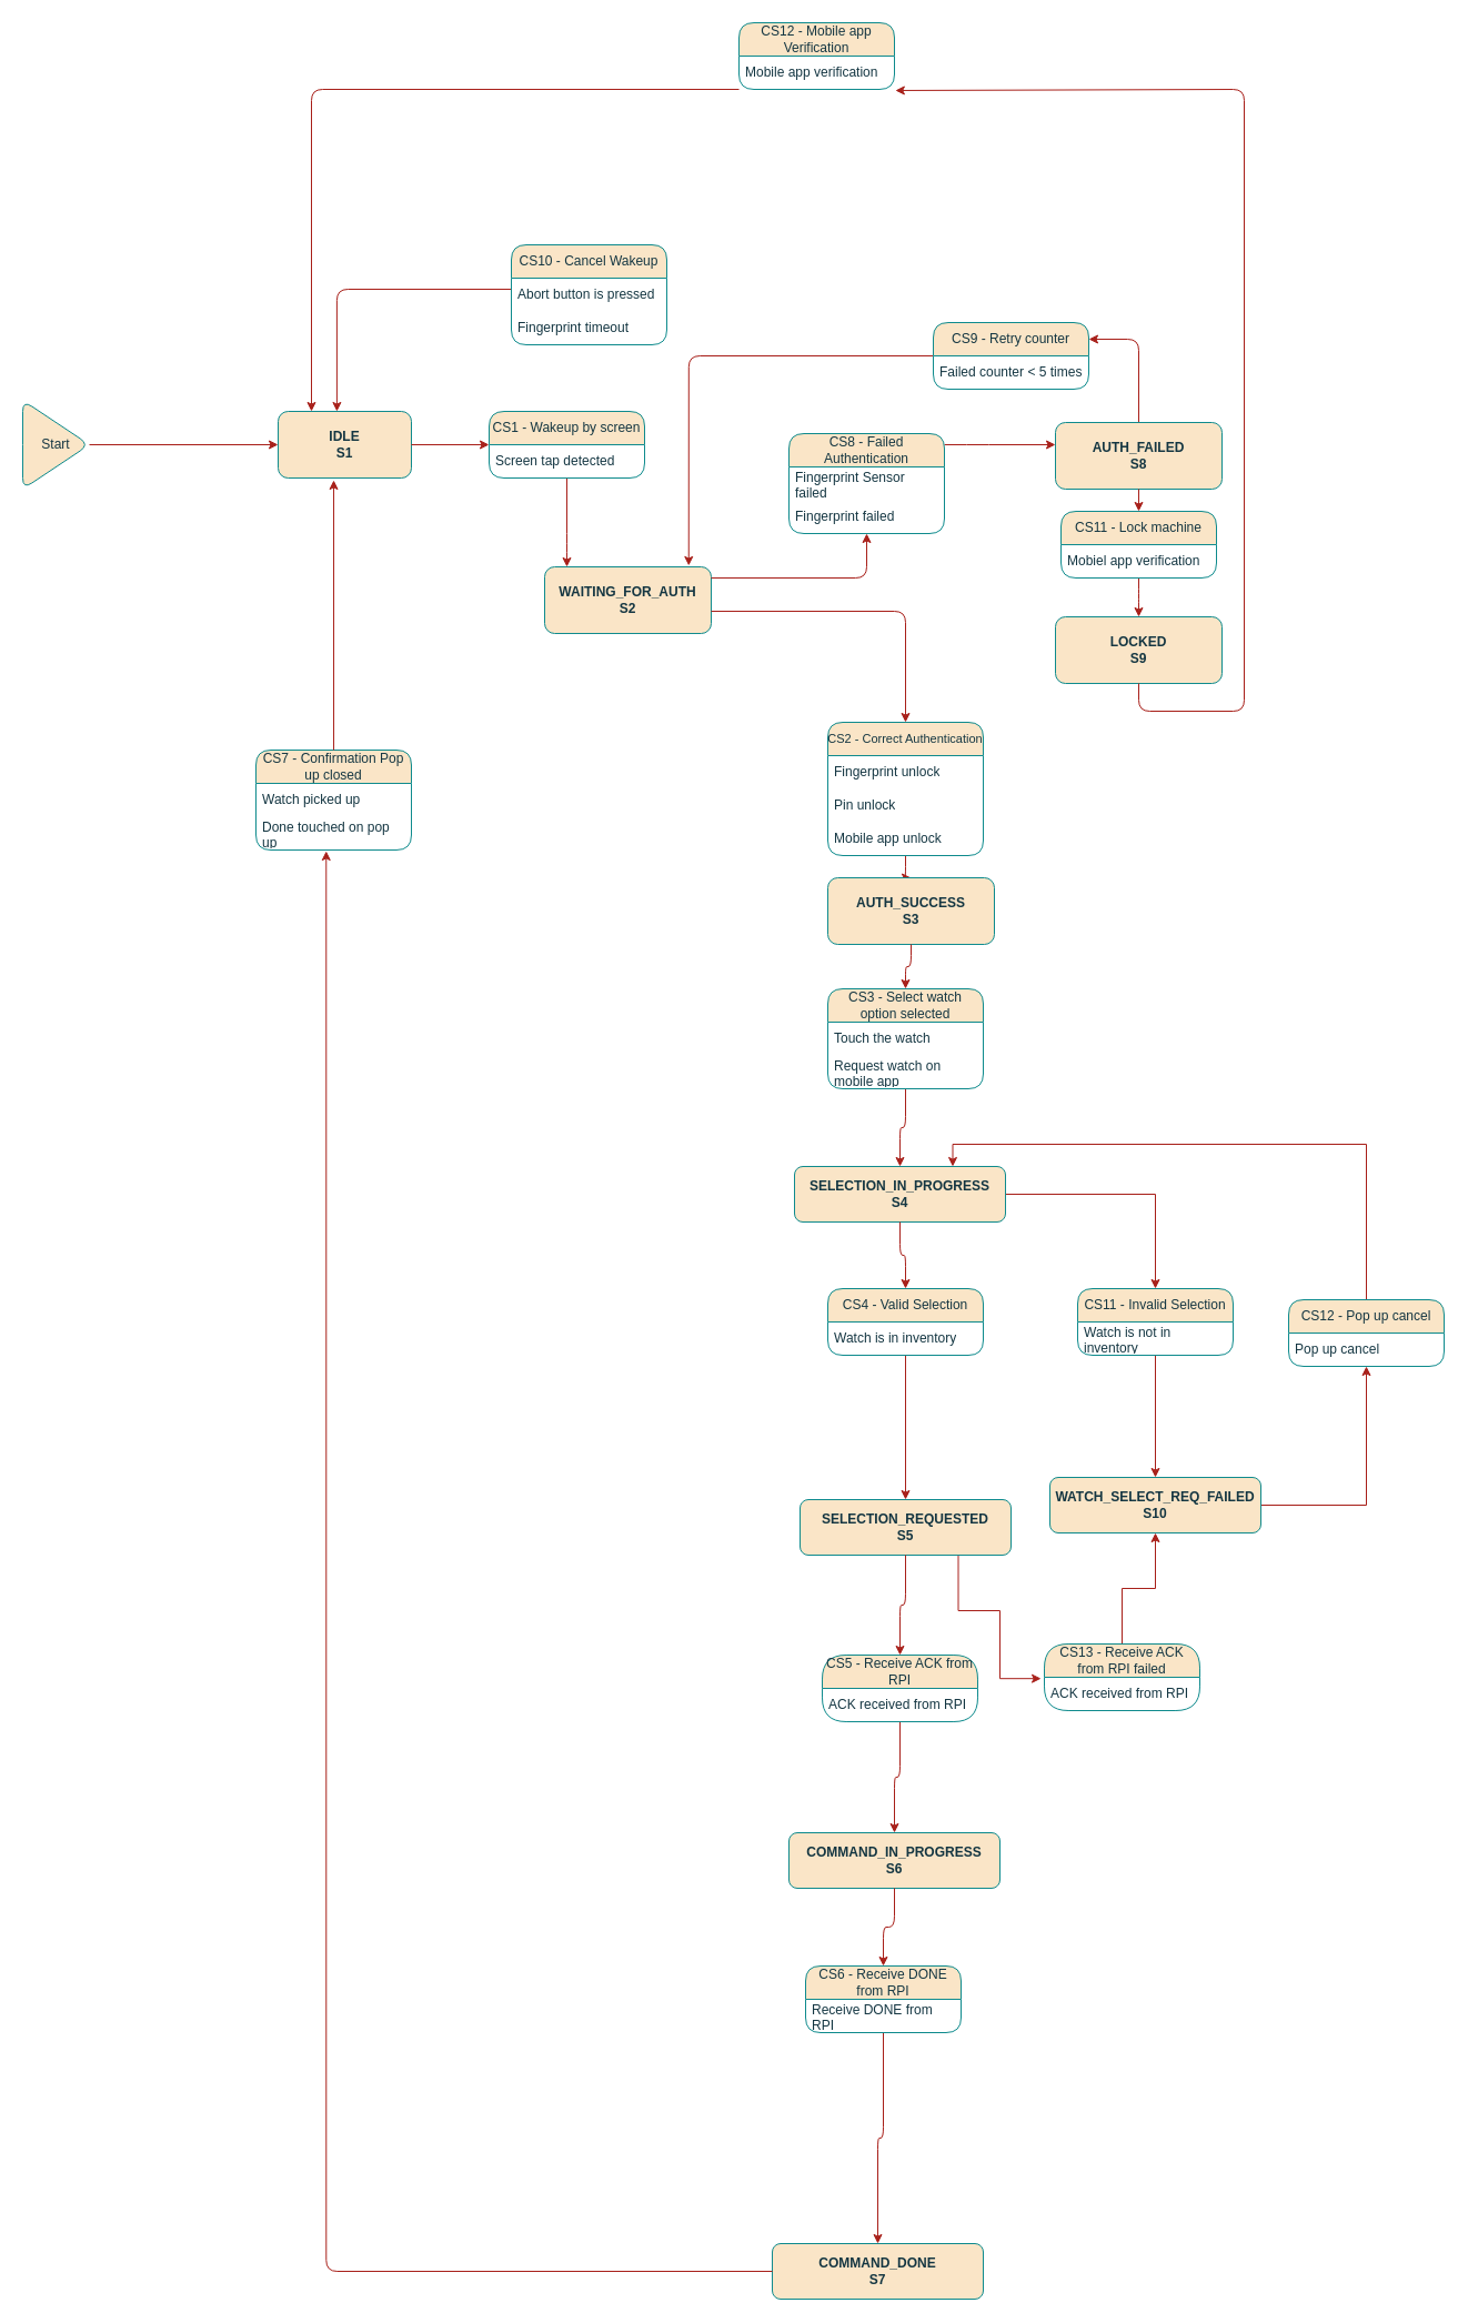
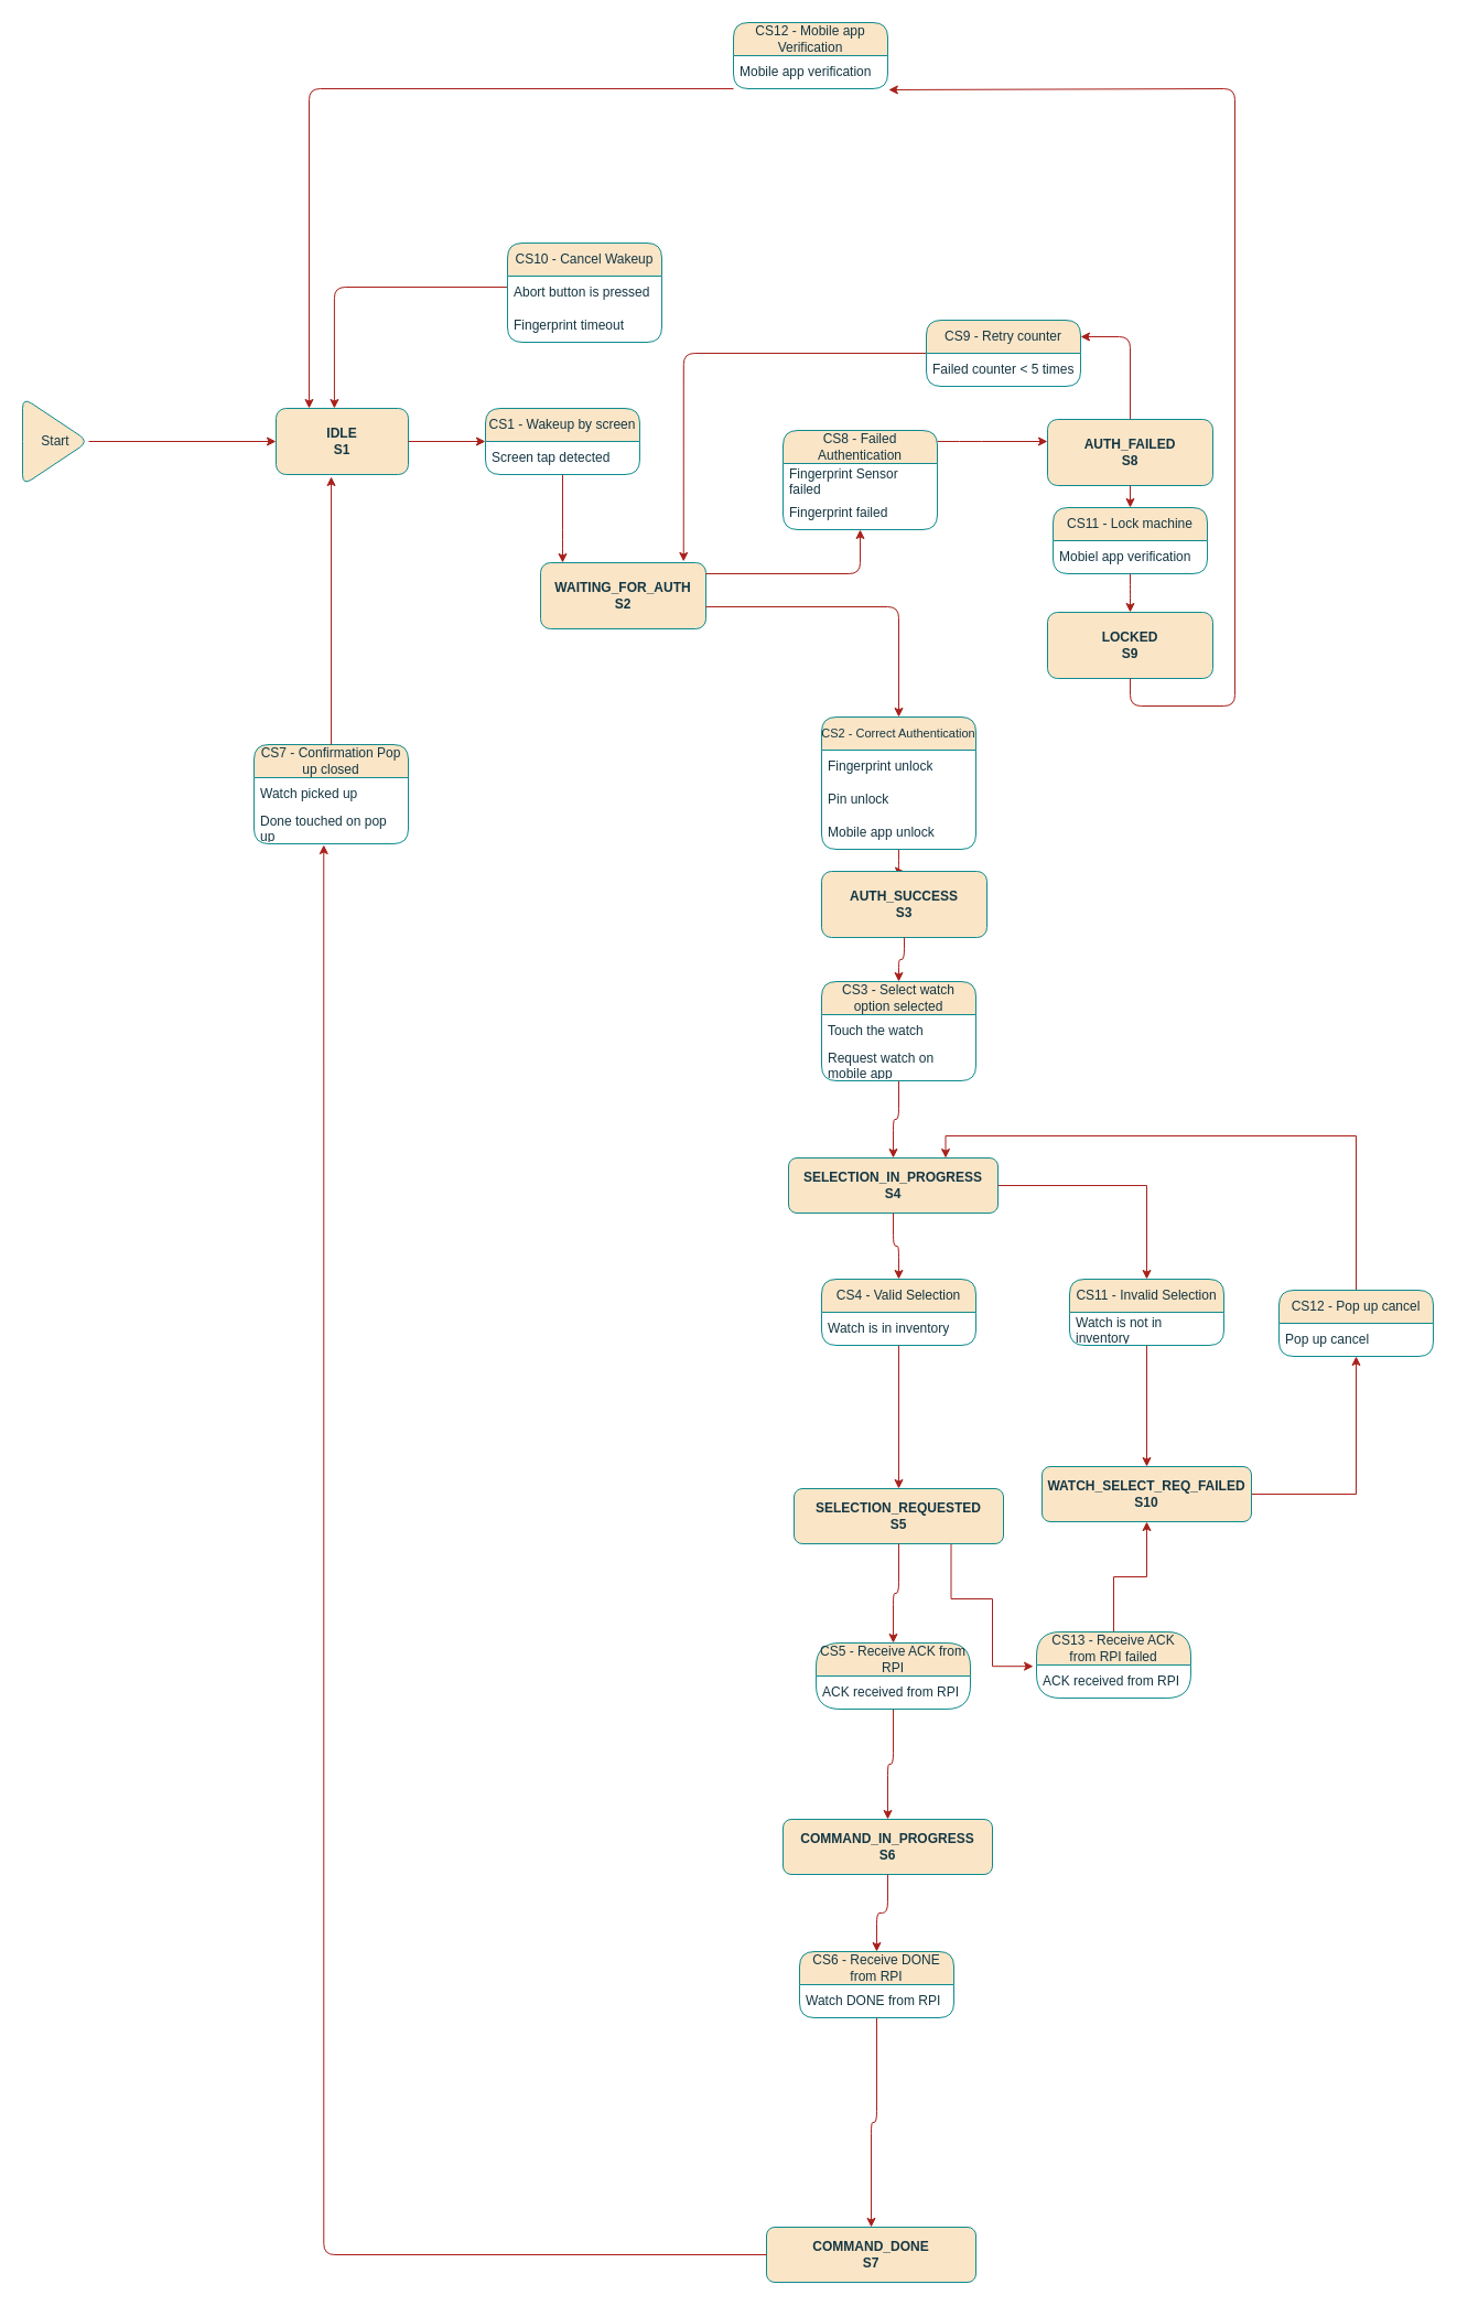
- <mxCell id="50" value="Receive DONE from RPI" style="text;strokeColor=none;fillColor=none;align=left;verticalAlign=middle;spacingLeft=4;spacingRight=4;overflow=hidden;points=[[0,0.5],[1,0.5]];portConstraint=eastwest;rotatable=0;whiteSpace=wrap;html=1;rounded=1;labelBackgroundColor=none;fontColor=#143642;" vertex="1" parent="49"><mxGeometry y="30" width="140" height="30" as="geometry" /></mxCell>
+ <mxCell id="50" value="Watch DONE from RPI" style="text;strokeColor=none;fillColor=none;align=left;verticalAlign=middle;spacingLeft=4;spacingRight=4;overflow=hidden;points=[[0,0.5],[1,0.5]];portConstraint=eastwest;rotatable=0;whiteSpace=wrap;html=1;rounded=1;labelBackgroundColor=none;fontColor=#143642;" vertex="1" parent="49"><mxGeometry y="30" width="140" height="30" as="geometry" /></mxCell>
